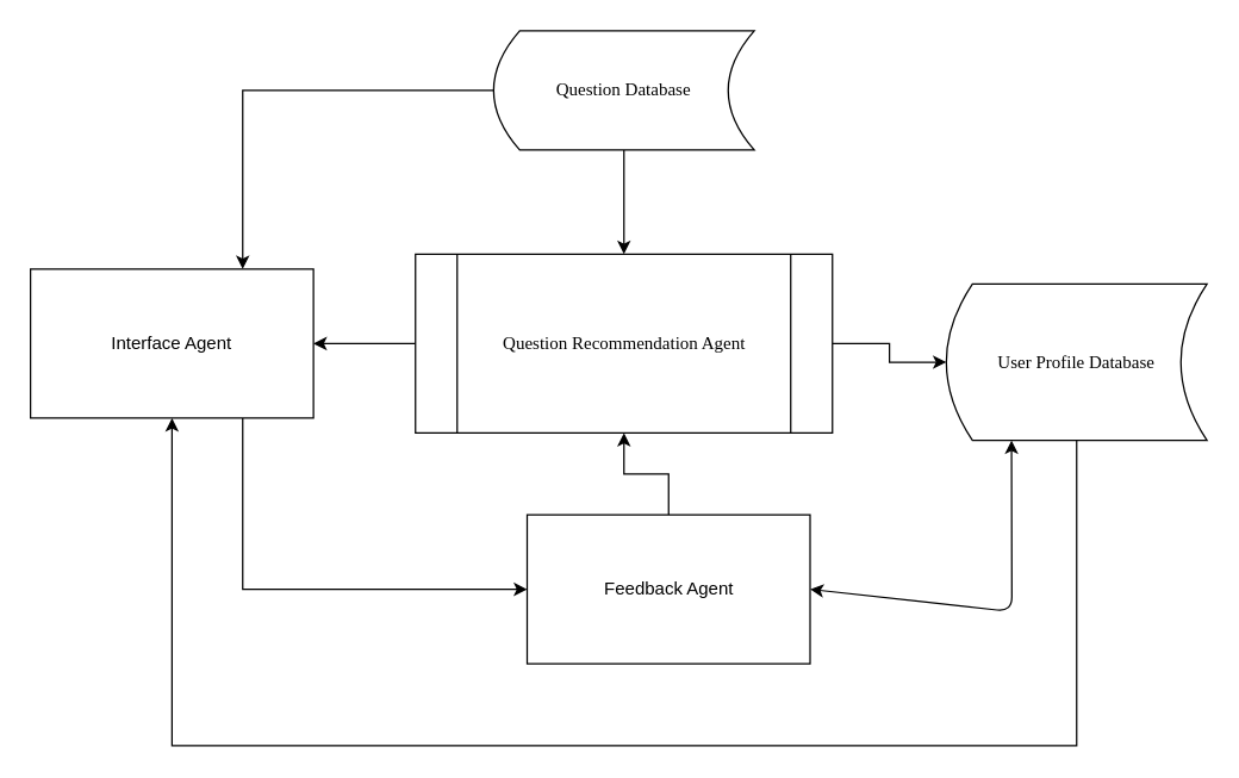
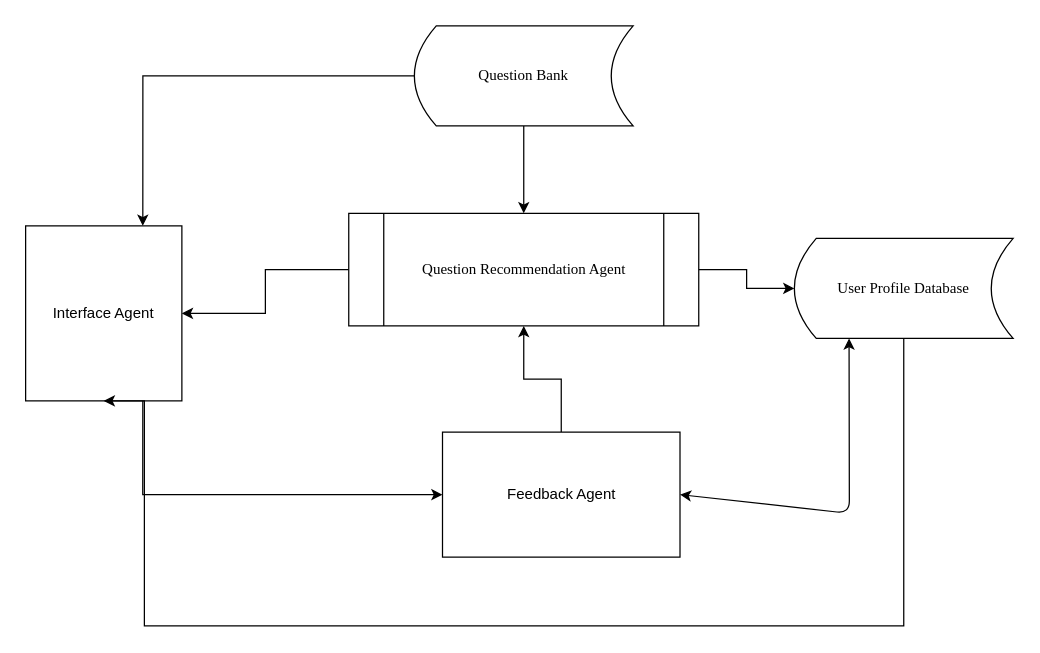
- <mxCell id="4" value="&lt;font face=&quot;Georgia&quot;&gt;Question Database&lt;/font&gt;" style="shape=dataStorage;whiteSpace=wrap;html=1;" vertex="1" parent="1"><mxGeometry x="331" y="20" width="175" height="80" as="geometry" /></mxCell>
+ <mxCell id="4" value="&lt;font face=&quot;Georgia&quot;&gt;Question Bank&lt;/font&gt;" style="shape=dataStorage;whiteSpace=wrap;html=1;" vertex="1" parent="1"><mxGeometry x="331" y="20" width="175" height="80" as="geometry" /></mxCell>
- <mxCell id="9" value="Interface Agent" style="rounded=0;whiteSpace=wrap;html=1;" vertex="1" parent="1"><mxGeometry x="20" y="180" width="190" height="100" as="geometry" /></mxCell>
+ <mxCell id="9" value="Interface Agent" style="rounded=0;whiteSpace=wrap;html=1;" vertex="1" parent="1"><mxGeometry x="20" y="180" width="125" height="140" as="geometry" /></mxCell>
- <mxCell id="7" value="&lt;font face=&quot;Georgia&quot;&gt;Question Recommendation Agent&lt;/font&gt;" style="shape=process;whiteSpace=wrap;html=1;backgroundOutline=1;" vertex="1" parent="1"><mxGeometry x="278.5" y="170" width="280" height="120" as="geometry" /></mxCell>
+ <mxCell id="7" value="&lt;font face=&quot;Georgia&quot;&gt;Question Recommendation Agent&lt;/font&gt;" style="shape=process;whiteSpace=wrap;html=1;backgroundOutline=1;" vertex="1" parent="1"><mxGeometry x="278.5" y="170" width="280" height="90" as="geometry" /></mxCell>
- <mxCell id="11" value="&lt;font face=&quot;Georgia&quot;&gt;User Profile Database&lt;/font&gt;" style="shape=dataStorage;whiteSpace=wrap;html=1;" vertex="1" parent="1"><mxGeometry x="635" y="190" width="175" height="105" as="geometry" /></mxCell>
+ <mxCell id="11" value="&lt;font face=&quot;Georgia&quot;&gt;User Profile Database&lt;/font&gt;" style="shape=dataStorage;whiteSpace=wrap;html=1;" vertex="1" parent="1"><mxGeometry x="635" y="190" width="175" height="80" as="geometry" /></mxCell>
